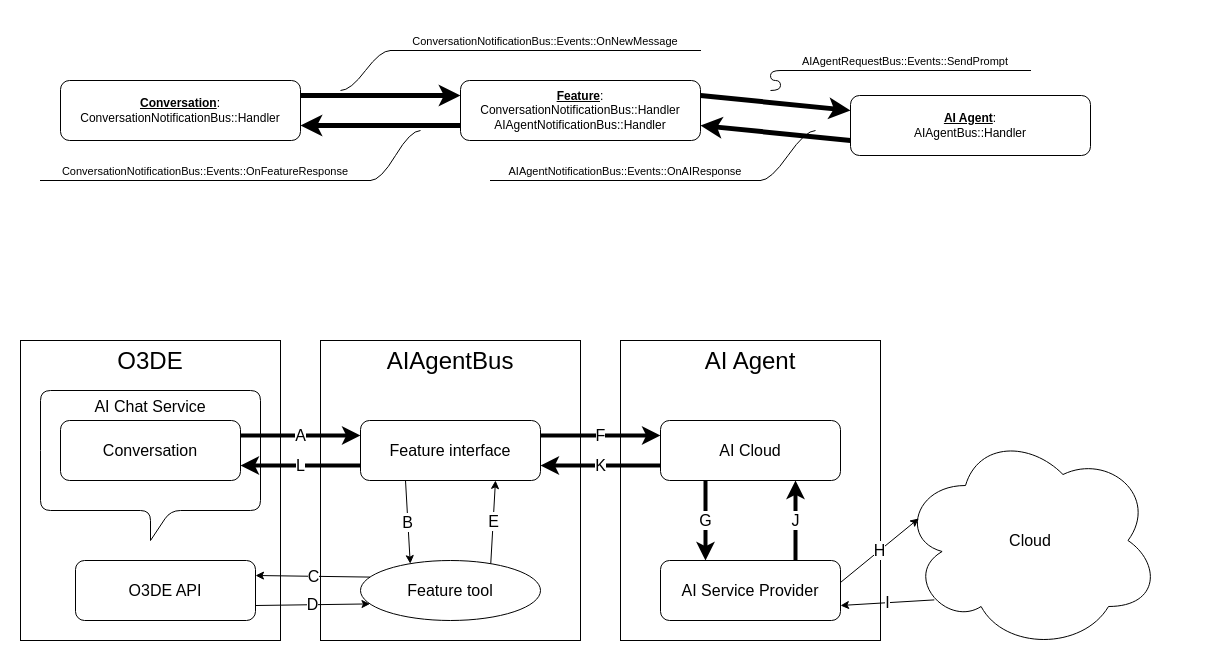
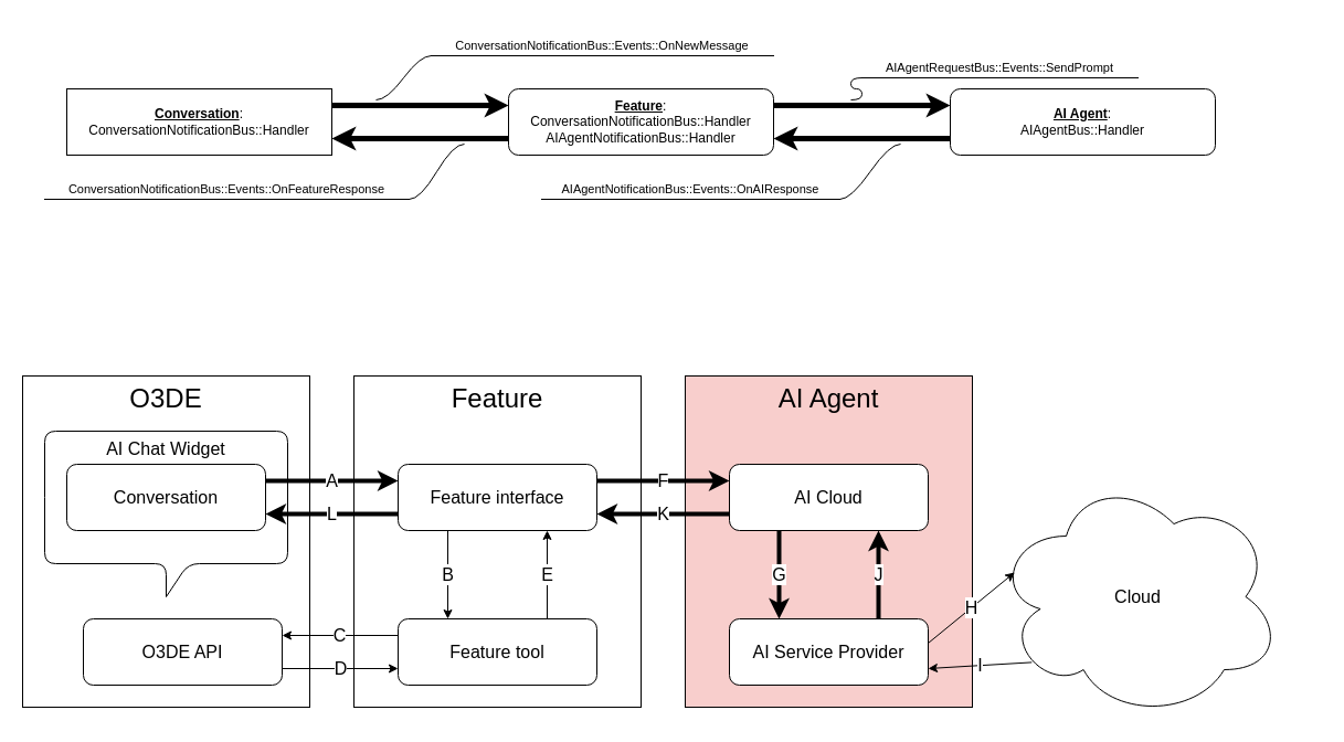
- <mxCell id="4" value="&lt;u&gt;&lt;b&gt;Conversation&lt;/b&gt;&lt;/u&gt;:&lt;div&gt;&lt;div&gt;ConversationNotificationBus::Handler&lt;/div&gt;&lt;/div&gt;" style="rounded=1;whiteSpace=wrap;html=1;" vertex="1" parent="1"><mxGeometry x="60" y="80" width="240" height="60" as="geometry" /></mxCell>
+ <mxCell id="4" value="&lt;u&gt;&lt;b&gt;Conversation&lt;/b&gt;&lt;/u&gt;:&lt;div&gt;&lt;div&gt;ConversationNotificationBus::Handler&lt;/div&gt;&lt;/div&gt;" style="whiteSpace=wrap;html=1;rounded=0;" vertex="1" parent="1"><mxGeometry x="60" y="80" width="240" height="60" as="geometry" /></mxCell>
- <mxCell id="2" value="&lt;u&gt;&lt;b&gt;AI Agent&lt;/b&gt;&lt;/u&gt;:&lt;div&gt;AIAgentBus::Handler&lt;/div&gt;" style="rounded=1;whiteSpace=wrap;html=1;" vertex="1" parent="1"><mxGeometry x="850" y="95" width="240" height="60" as="geometry" /></mxCell>
+ <mxCell id="2" value="&lt;u&gt;&lt;b&gt;AI Agent&lt;/b&gt;&lt;/u&gt;:&lt;div&gt;AIAgentBus::Handler&lt;/div&gt;" style="rounded=1;whiteSpace=wrap;html=1;" vertex="1" parent="1"><mxGeometry x="860" y="80" width="240" height="60" as="geometry" /></mxCell>
- <mxCell id="11" value="&lt;font style=&quot;font-size: 24px;&quot;&gt;AIAgentBus&lt;/font&gt;" style="rounded=0;whiteSpace=wrap;html=1;verticalAlign=top;" vertex="1" parent="1"><mxGeometry x="320" y="340" width="260" height="300" as="geometry" /></mxCell>
+ <mxCell id="11" value="&lt;font style=&quot;font-size: 24px;&quot;&gt;Feature&lt;/font&gt;" style="rounded=0;whiteSpace=wrap;html=1;verticalAlign=top;" vertex="1" parent="1"><mxGeometry x="320" y="340" width="260" height="300" as="geometry" /></mxCell>
- <mxCell id="10" value="AI Chat Service" style="shape=callout;whiteSpace=wrap;html=1;perimeter=calloutPerimeter;rounded=1;comic=0;align=center;verticalAlign=top;fontSize=16;" vertex="1" parent="1"><mxGeometry x="40" y="390" width="220" height="150" as="geometry" /></mxCell>
+ <mxCell id="10" value="AI Chat Widget" style="shape=callout;whiteSpace=wrap;html=1;perimeter=calloutPerimeter;rounded=1;comic=0;align=center;verticalAlign=top;fontSize=16;" vertex="1" parent="1"><mxGeometry x="40" y="390" width="220" height="150" as="geometry" /></mxCell>
- <mxCell id="12" value="&lt;font style=&quot;font-size: 24px;&quot;&gt;AI Agent&lt;/font&gt;" style="rounded=0;whiteSpace=wrap;html=1;verticalAlign=top;" vertex="1" parent="1"><mxGeometry x="620" y="340" width="260" height="300" as="geometry" /></mxCell>
+ <mxCell id="12" value="&lt;font style=&quot;font-size: 24px;&quot;&gt;AI Agent&lt;/font&gt;" style="rounded=0;whiteSpace=wrap;html=1;verticalAlign=top;fillColor=#f8cecc;" vertex="1" parent="1"><mxGeometry x="620" y="340" width="260" height="300" as="geometry" /></mxCell>
- <mxCell id="18" value="Feature tool" style="ellipse;whiteSpace=wrap;html=1;fontSize=16;" vertex="1" parent="1"><mxGeometry x="360" y="560" width="180" height="60" as="geometry" /></mxCell>
+ <mxCell id="18" value="Feature tool" style="rounded=1;whiteSpace=wrap;html=1;fontSize=16;" vertex="1" parent="1"><mxGeometry x="360" y="560" width="180" height="60" as="geometry" /></mxCell>
